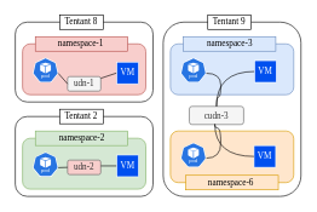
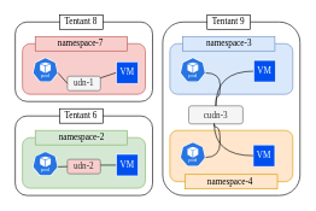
- <mxCell id="5" value="namespace-1&amp;nbsp;" style="text;html=1;align=center;verticalAlign=middle;whiteSpace=wrap;rounded=0;labelBackgroundColor=none;fontFamily=Red Hat Text;fillColor=#f8cecc;strokeColor=#b85450;shadow=0;" parent="1" vertex="1"><mxGeometry x="47.708" y="50" width="127.5" height="20" as="geometry" /></mxCell>
+ <mxCell id="5" value="namespace-7&amp;nbsp;" style="text;html=1;align=center;verticalAlign=middle;whiteSpace=wrap;rounded=0;labelBackgroundColor=none;fontFamily=Red Hat Text;fillColor=#f8cecc;strokeColor=#b85450;shadow=0;" parent="1" vertex="1"><mxGeometry x="47.708" y="50" width="127.5" height="20" as="geometry" /></mxCell>
- <mxCell id="11" value="Tentant 2" style="text;html=1;align=center;verticalAlign=middle;whiteSpace=wrap;rounded=0;labelBackgroundColor=none;fontFamily=Red Hat Text;fillColor=default;strokeColor=default;shadow=0;" parent="1" vertex="1"><mxGeometry x="81.46" y="150" width="60" height="20" as="geometry" /></mxCell>
+ <mxCell id="11" value="Tentant 6" style="text;html=1;align=center;verticalAlign=middle;whiteSpace=wrap;rounded=0;labelBackgroundColor=none;fontFamily=Red Hat Text;fillColor=default;strokeColor=default;shadow=0;" parent="1" vertex="1"><mxGeometry x="81.46" y="150" width="60" height="20" as="geometry" /></mxCell>
- <mxCell id="27" value="namespace-6&amp;nbsp;" style="text;html=1;align=center;verticalAlign=middle;whiteSpace=wrap;rounded=0;labelBackgroundColor=none;fontFamily=Red Hat Text;fillColor=#ffe6cc;strokeColor=#d79b00;shadow=0;" parent="1" vertex="1"><mxGeometry x="255.248" y="241" width="127.5" height="20" as="geometry" /></mxCell>
+ <mxCell id="27" value="namespace-4&amp;nbsp;" style="text;html=1;align=center;verticalAlign=middle;whiteSpace=wrap;rounded=0;labelBackgroundColor=none;fontFamily=Red Hat Text;fillColor=#ffe6cc;strokeColor=#d79b00;shadow=0;" parent="1" vertex="1"><mxGeometry x="255.248" y="241" width="127.5" height="20" as="geometry" /></mxCell>
